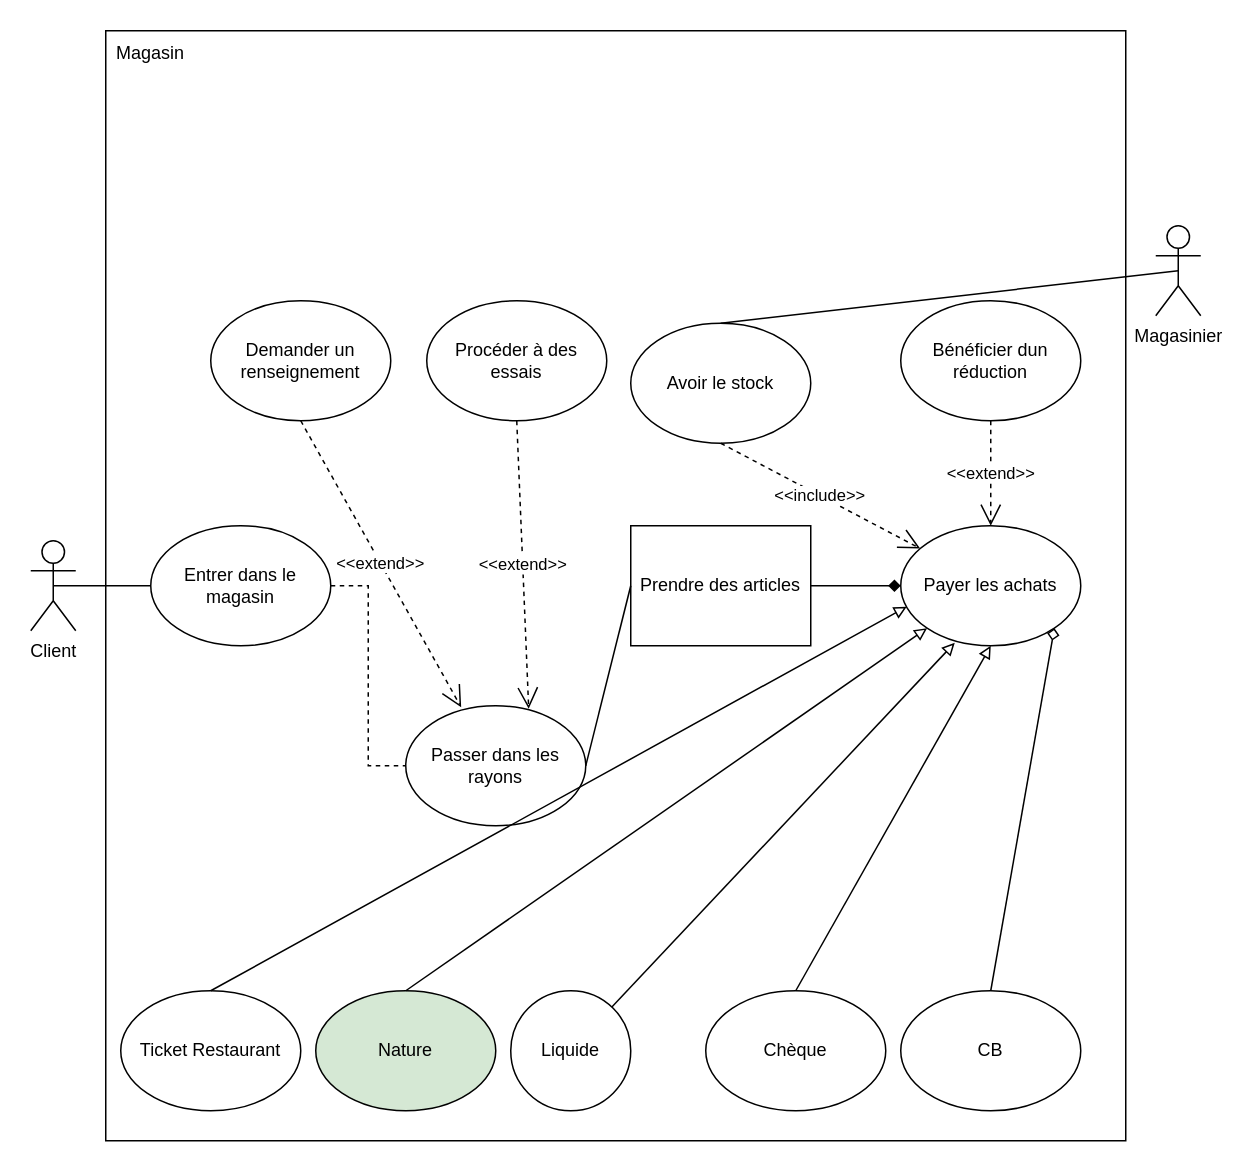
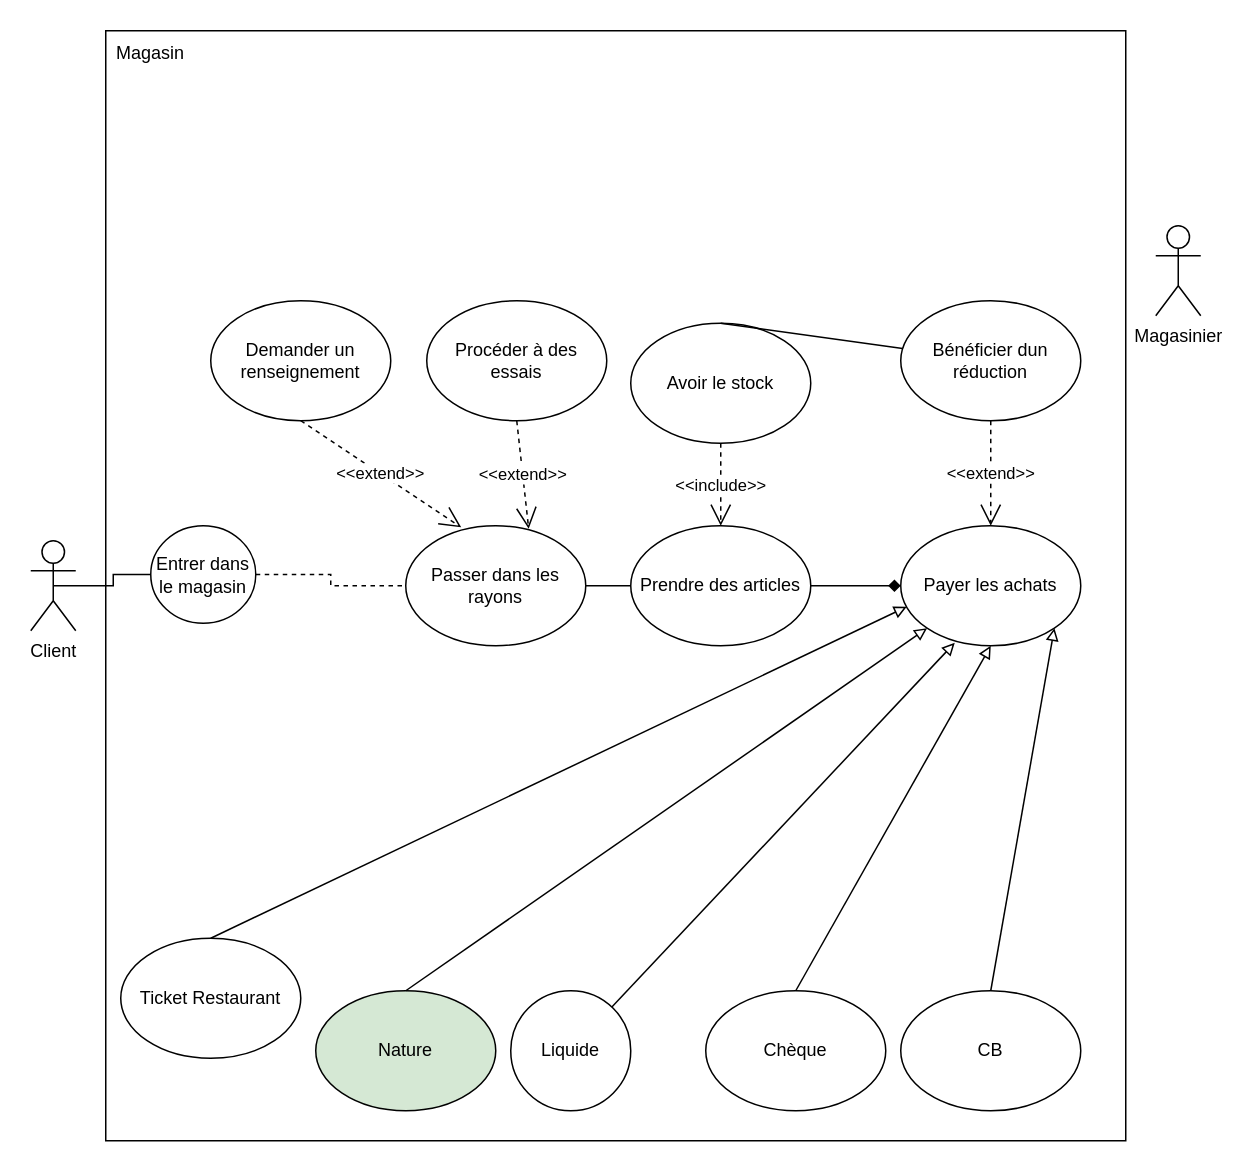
- <mxCell id="32" value="" style="endArrow=none;html=1;rounded=0;exitX=0.5;exitY=0;exitDx=0;exitDy=0;entryX=0.5;entryY=0.5;entryDx=0;entryDy=0;entryPerimeter=0;" edge="1" parent="1" source="22" target="31"><mxGeometry width="50" height="50" relative="1" as="geometry"><mxPoint x="480" y="180" as="sourcePoint" /><mxPoint x="530" y="130" as="targetPoint" /></mxGeometry></mxCell>
+ <mxCell id="32" value="" style="endArrow=none;html=1;rounded=0;exitX=0.5;exitY=0;exitDx=0;exitDy=0;" edge="1" parent="1" source="22" target="11"><mxGeometry width="50" height="50" relative="1" as="geometry"><mxPoint x="480" y="180" as="sourcePoint" /><mxPoint x="530" y="130" as="targetPoint" /></mxGeometry></mxCell>
- <mxCell id="23" value="&amp;lt;&amp;lt;include&amp;gt;&amp;gt;" style="endArrow=open;endSize=12;dashed=1;html=1;rounded=0;exitX=0.5;exitY=1;exitDx=0;exitDy=0;" edge="1" parent="1" source="22" target="9"><mxGeometry width="160" relative="1" as="geometry"><mxPoint x="670" y="290" as="sourcePoint" /><mxPoint x="670" y="360" as="targetPoint" /></mxGeometry></mxCell>
+ <mxCell id="23" value="&amp;lt;&amp;lt;include&amp;gt;&amp;gt;" style="endArrow=open;endSize=12;dashed=1;html=1;rounded=0;exitX=0.5;exitY=1;exitDx=0;exitDy=0;entryX=0.5;entryY=0;entryDx=0;entryDy=0;" edge="1" parent="1" source="22" target="8"><mxGeometry width="160" relative="1" as="geometry"><mxPoint x="670" y="290" as="sourcePoint" /><mxPoint x="670" y="360" as="targetPoint" /></mxGeometry></mxCell>
- <mxCell id="28" value="Entrer dans le magasin" style="ellipse;whiteSpace=wrap;html=1;" vertex="1" parent="1"><mxGeometry x="100" y="350" width="120" height="80" as="geometry" /></mxCell>
+ <mxCell id="28" value="Entrer dans le magasin" style="ellipse;whiteSpace=wrap;html=1;" vertex="1" parent="1"><mxGeometry x="100" y="350" width="70" height="65" as="geometry" /></mxCell>
- <mxCell id="8" value="Prendre des articles" style="whiteSpace=wrap;html=1;rounded=0;" vertex="1" parent="1"><mxGeometry x="420" y="350" width="120" height="80" as="geometry" /></mxCell>
+ <mxCell id="8" value="Prendre des articles" style="ellipse;whiteSpace=wrap;html=1;" vertex="1" parent="1"><mxGeometry x="420" y="350" width="120" height="80" as="geometry" /></mxCell>
- <mxCell id="20" value="" style="endArrow=diamond;html=1;rounded=0;exitX=0.5;exitY=0;exitDx=0;exitDy=0;entryX=1;entryY=1;entryDx=0;entryDy=0;endFill=0;" edge="1" parent="1" source="13" target="9"><mxGeometry width="50" height="50" relative="1" as="geometry"><mxPoint x="380" y="410" as="sourcePoint" /><mxPoint x="430" y="360" as="targetPoint" /></mxGeometry></mxCell>
+ <mxCell id="20" value="" style="endArrow=block;html=1;rounded=0;exitX=0.5;exitY=0;exitDx=0;exitDy=0;entryX=1;entryY=1;entryDx=0;entryDy=0;endFill=0;" edge="1" parent="1" source="13" target="9"><mxGeometry width="50" height="50" relative="1" as="geometry"><mxPoint x="380" y="410" as="sourcePoint" /><mxPoint x="430" y="360" as="targetPoint" /></mxGeometry></mxCell>
- <mxCell id="21" value="Passer dans les rayons" style="ellipse;whiteSpace=wrap;html=1;" vertex="1" parent="1"><mxGeometry x="270" y="470" width="120" height="80" as="geometry" /></mxCell>
+ <mxCell id="21" value="Passer dans les rayons" style="ellipse;whiteSpace=wrap;html=1;" vertex="1" parent="1"><mxGeometry x="270" y="350" width="120" height="80" as="geometry" /></mxCell>
- <mxCell id="29" value="Ticket Restaurant" style="ellipse;whiteSpace=wrap;html=1;" vertex="1" parent="1"><mxGeometry x="80" y="660" width="120" height="80" as="geometry" /></mxCell>
+ <mxCell id="29" value="Ticket Restaurant" style="ellipse;whiteSpace=wrap;html=1;" vertex="1" parent="1"><mxGeometry x="80" y="625" width="120" height="80" as="geometry" /></mxCell>
